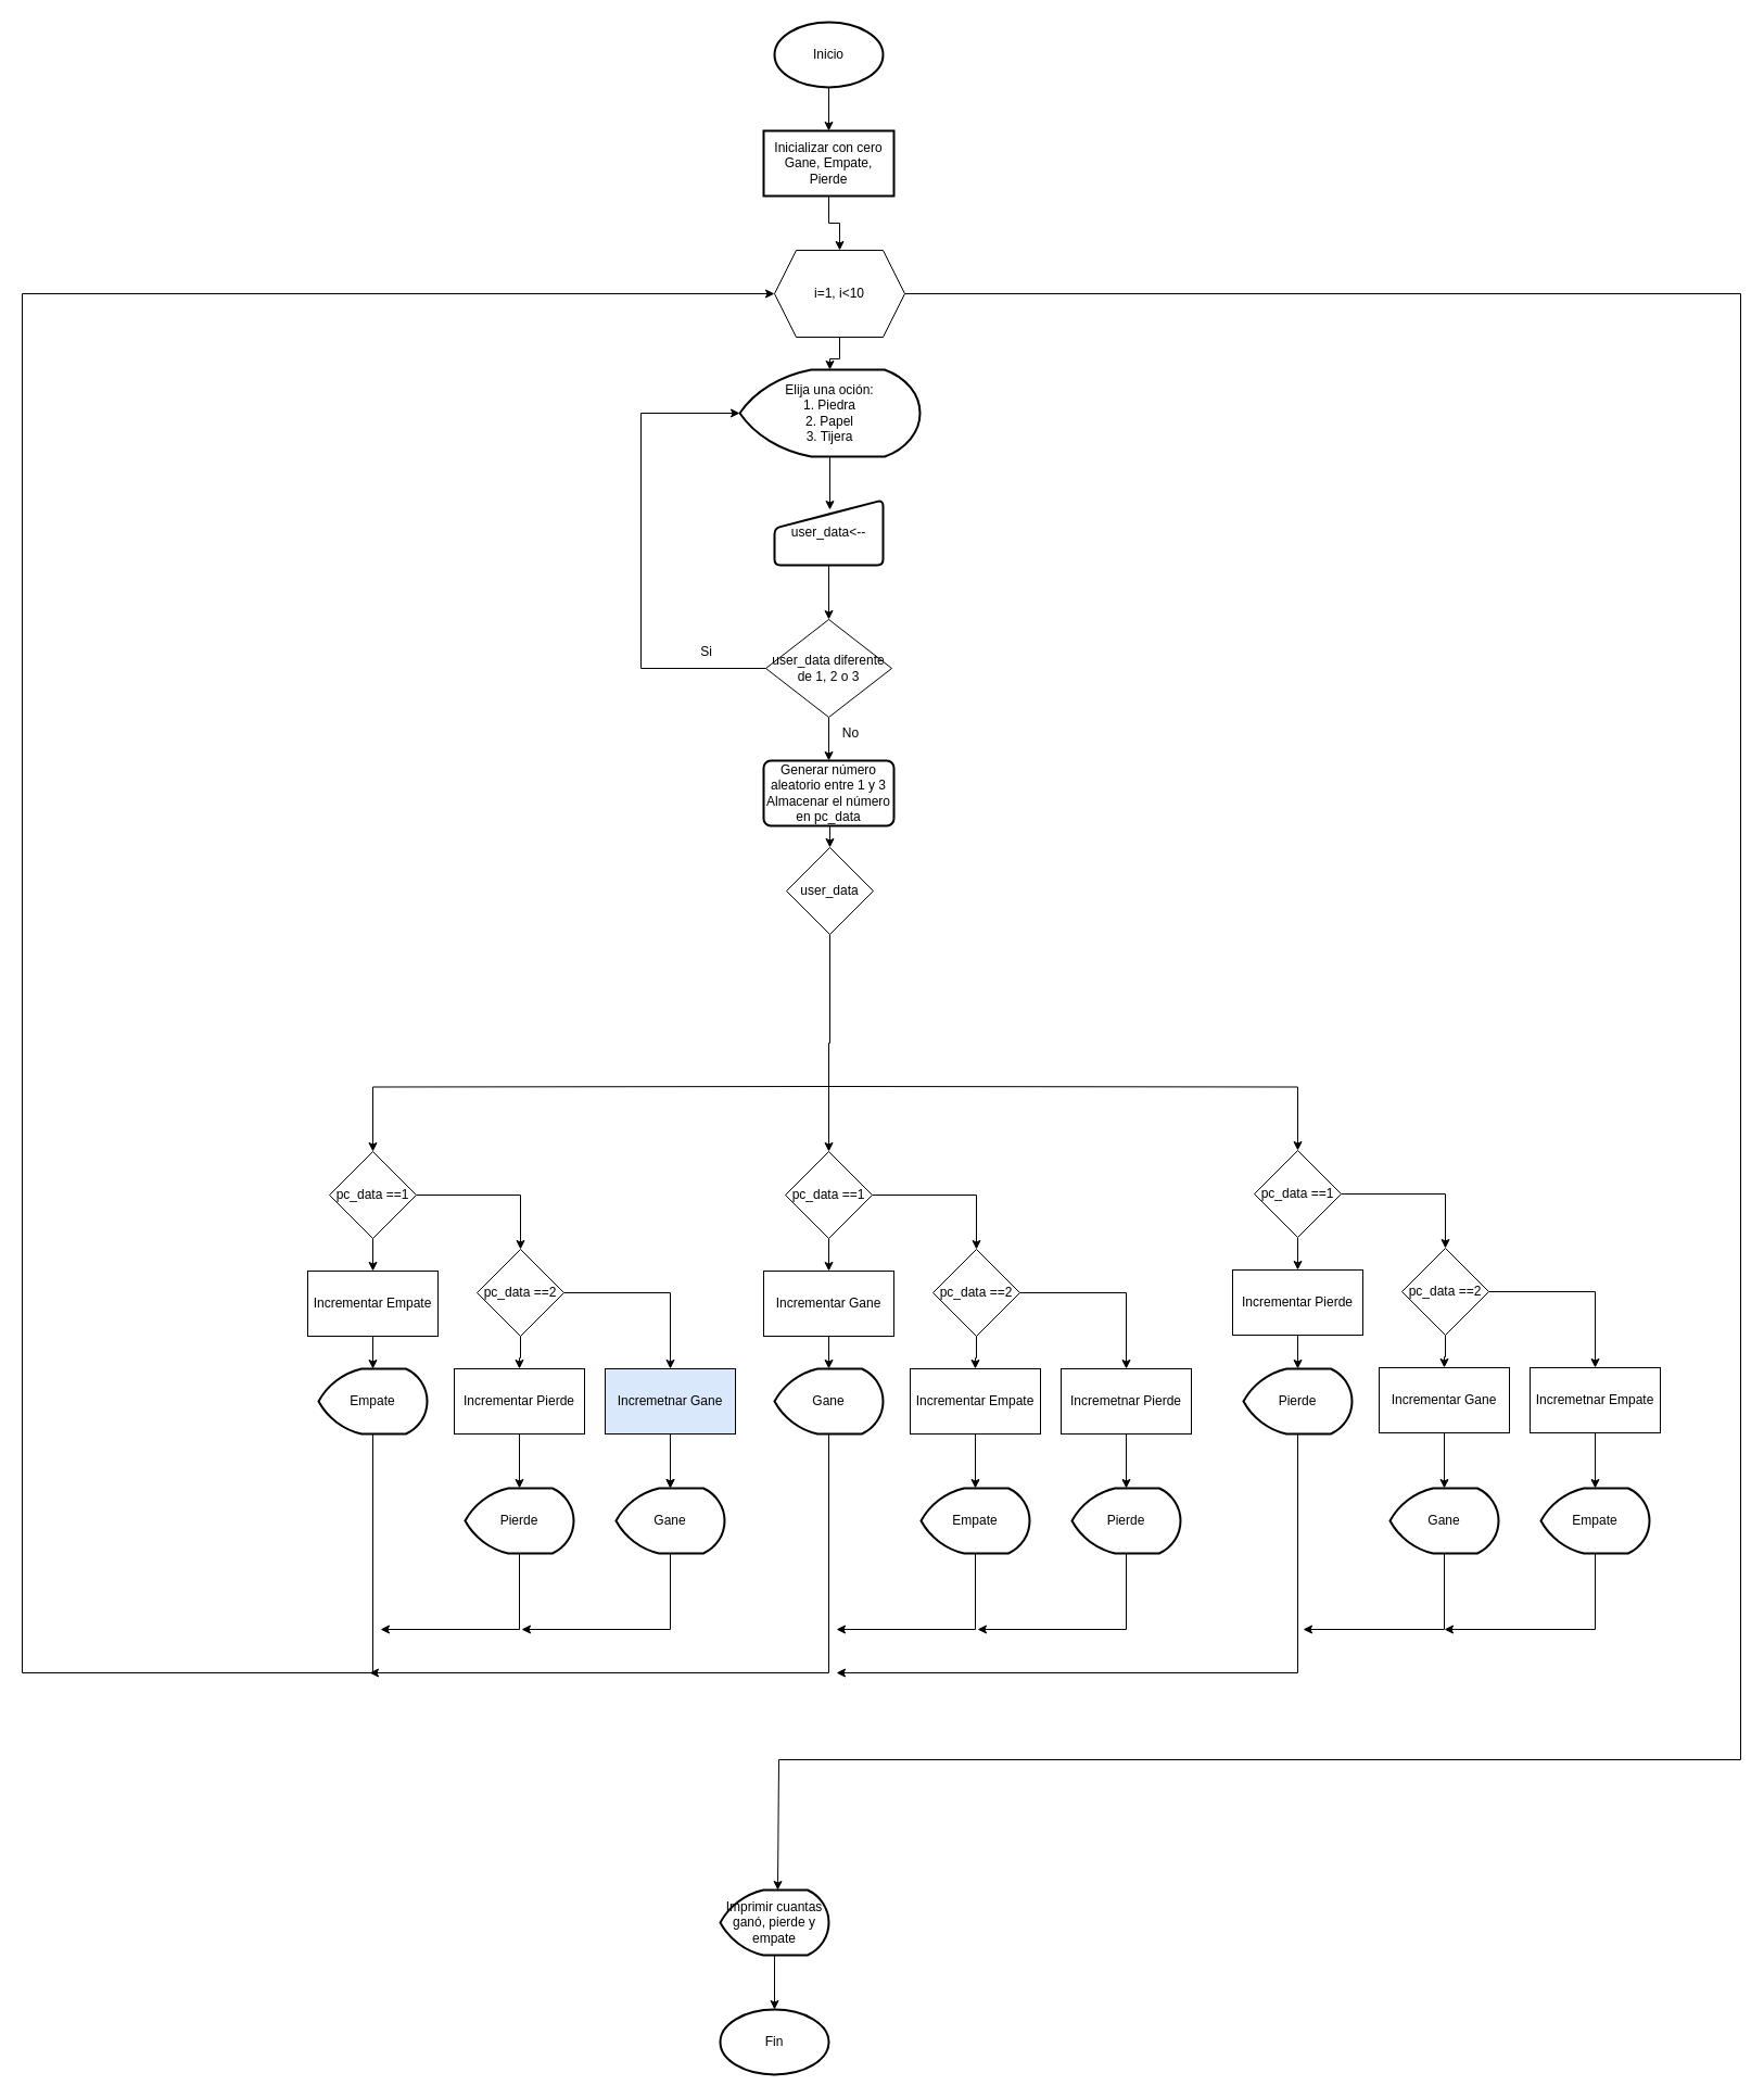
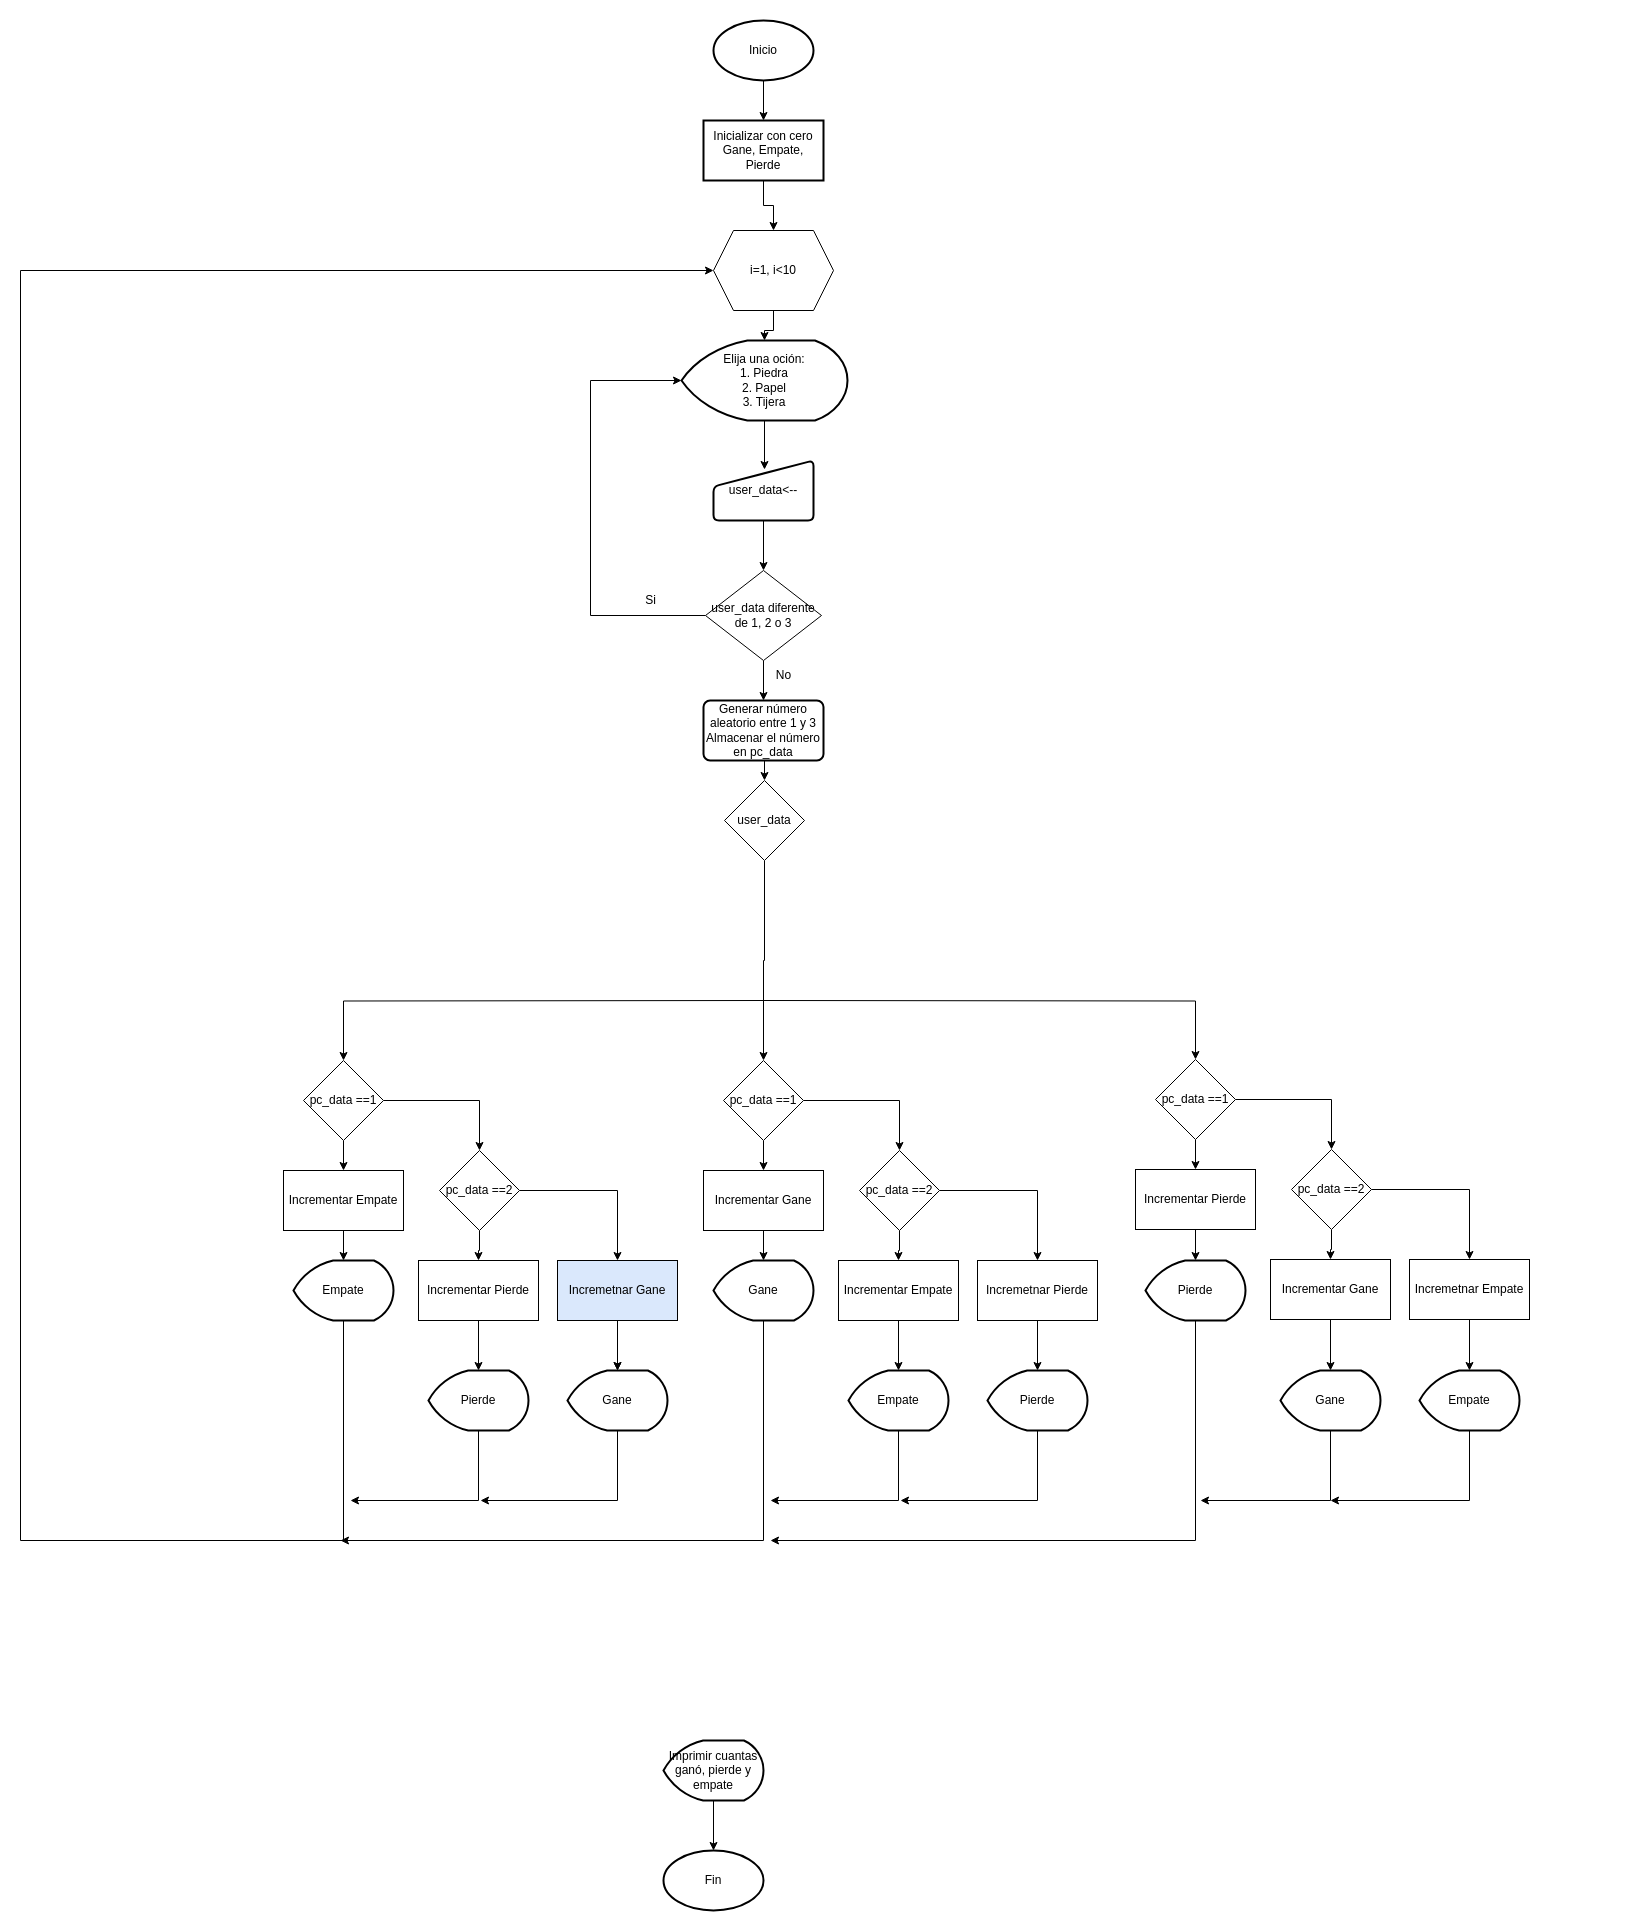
- <mxCell id="5" style="edgeStyle=orthogonalEdgeStyle;rounded=0;orthogonalLoop=1;jettySize=auto;html=1;exitX=1;exitY=0.5;exitDx=0;exitDy=0;entryX=0.53;entryY=0;entryDx=0;entryDy=0;entryPerimeter=0;" edge="1" parent="1" source="6" target="80"><mxGeometry relative="1" as="geometry"><mxPoint x="717" y="1720" as="targetPoint" /><Array as="points"><mxPoint x="1603" y="270" /><mxPoint x="1603" y="1620" /><mxPoint x="717" y="1620" /></Array></mxGeometry></mxCell>
